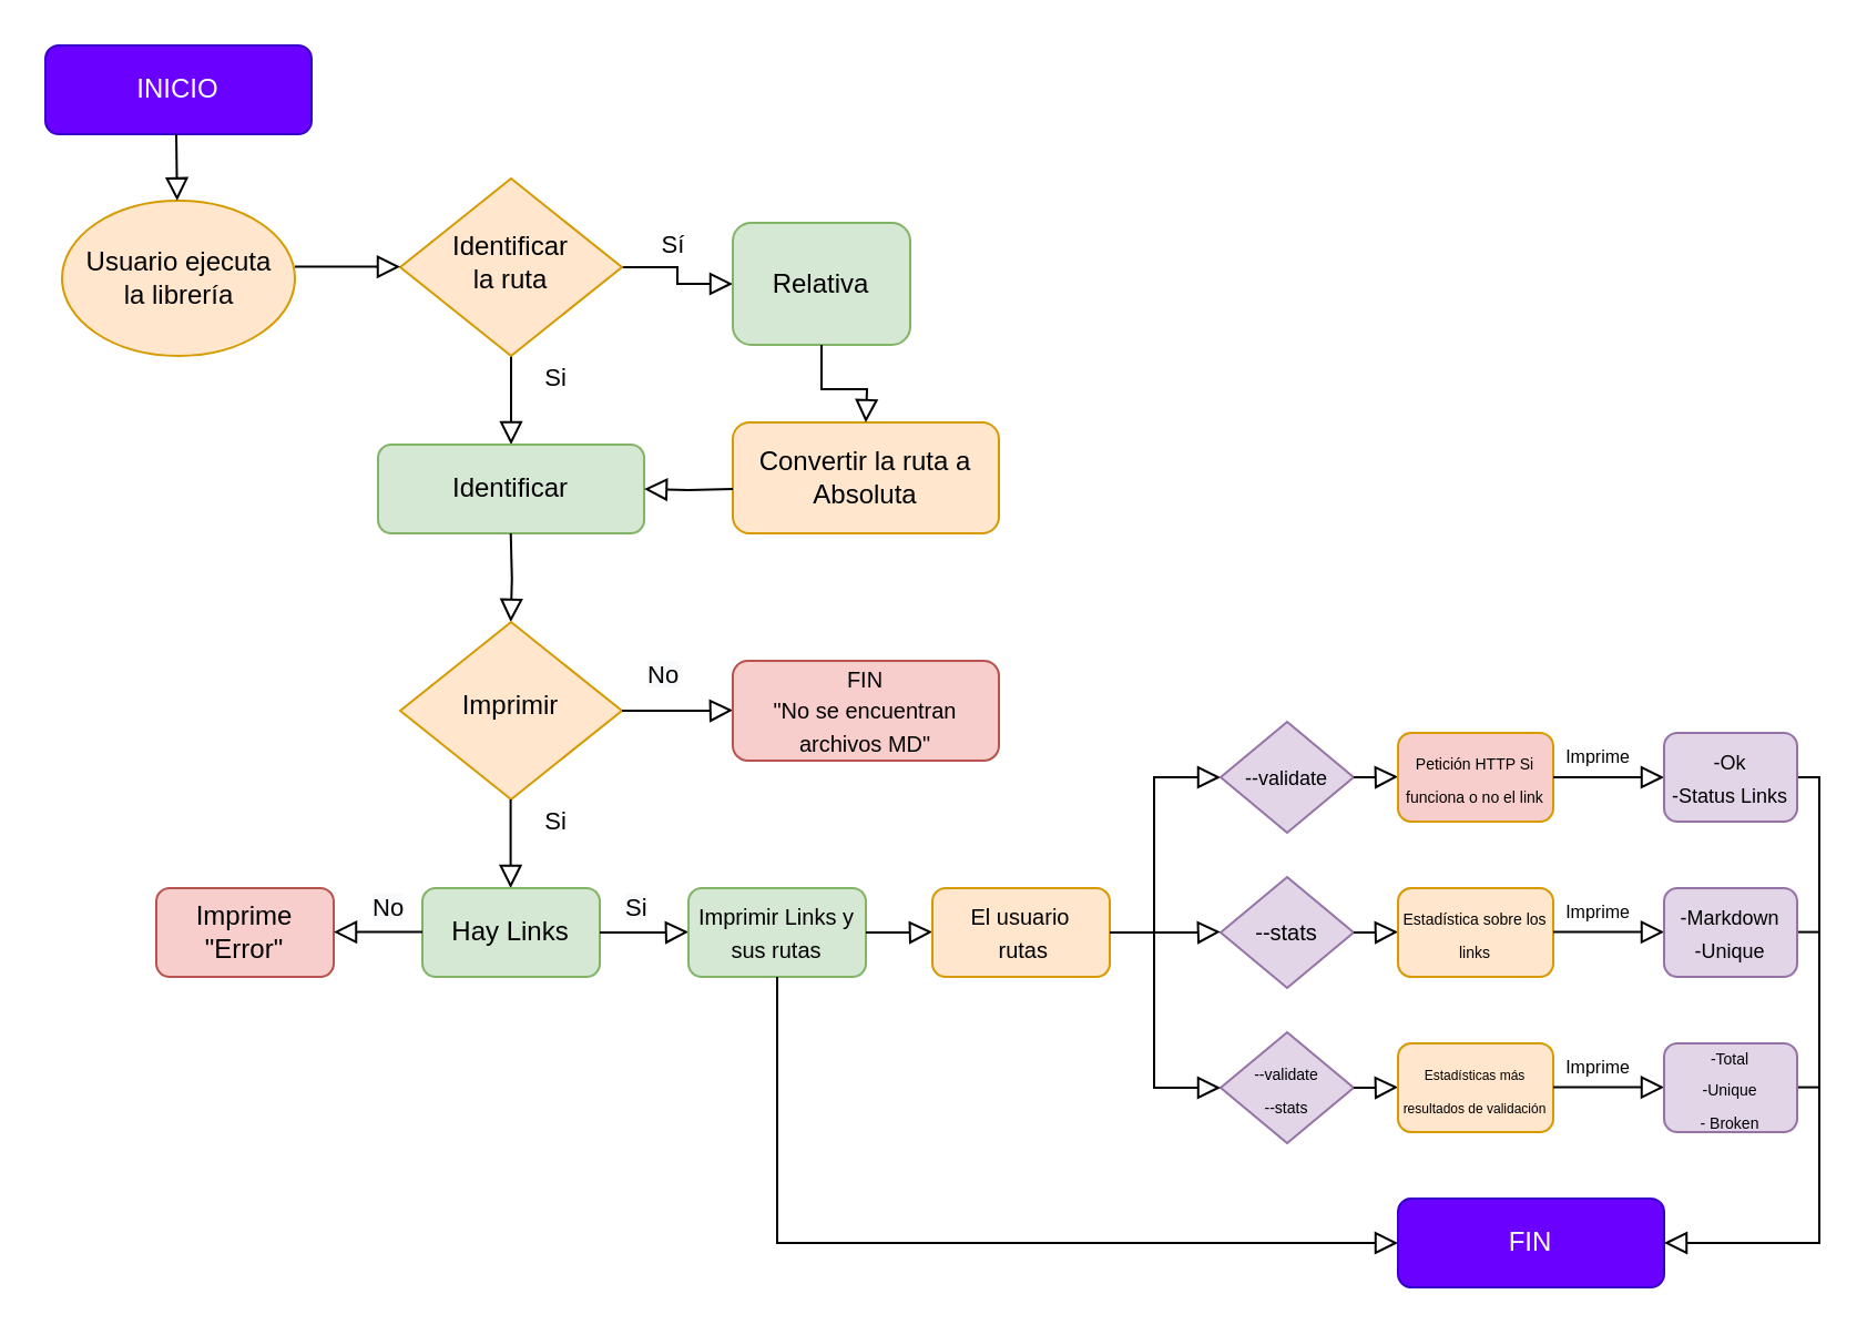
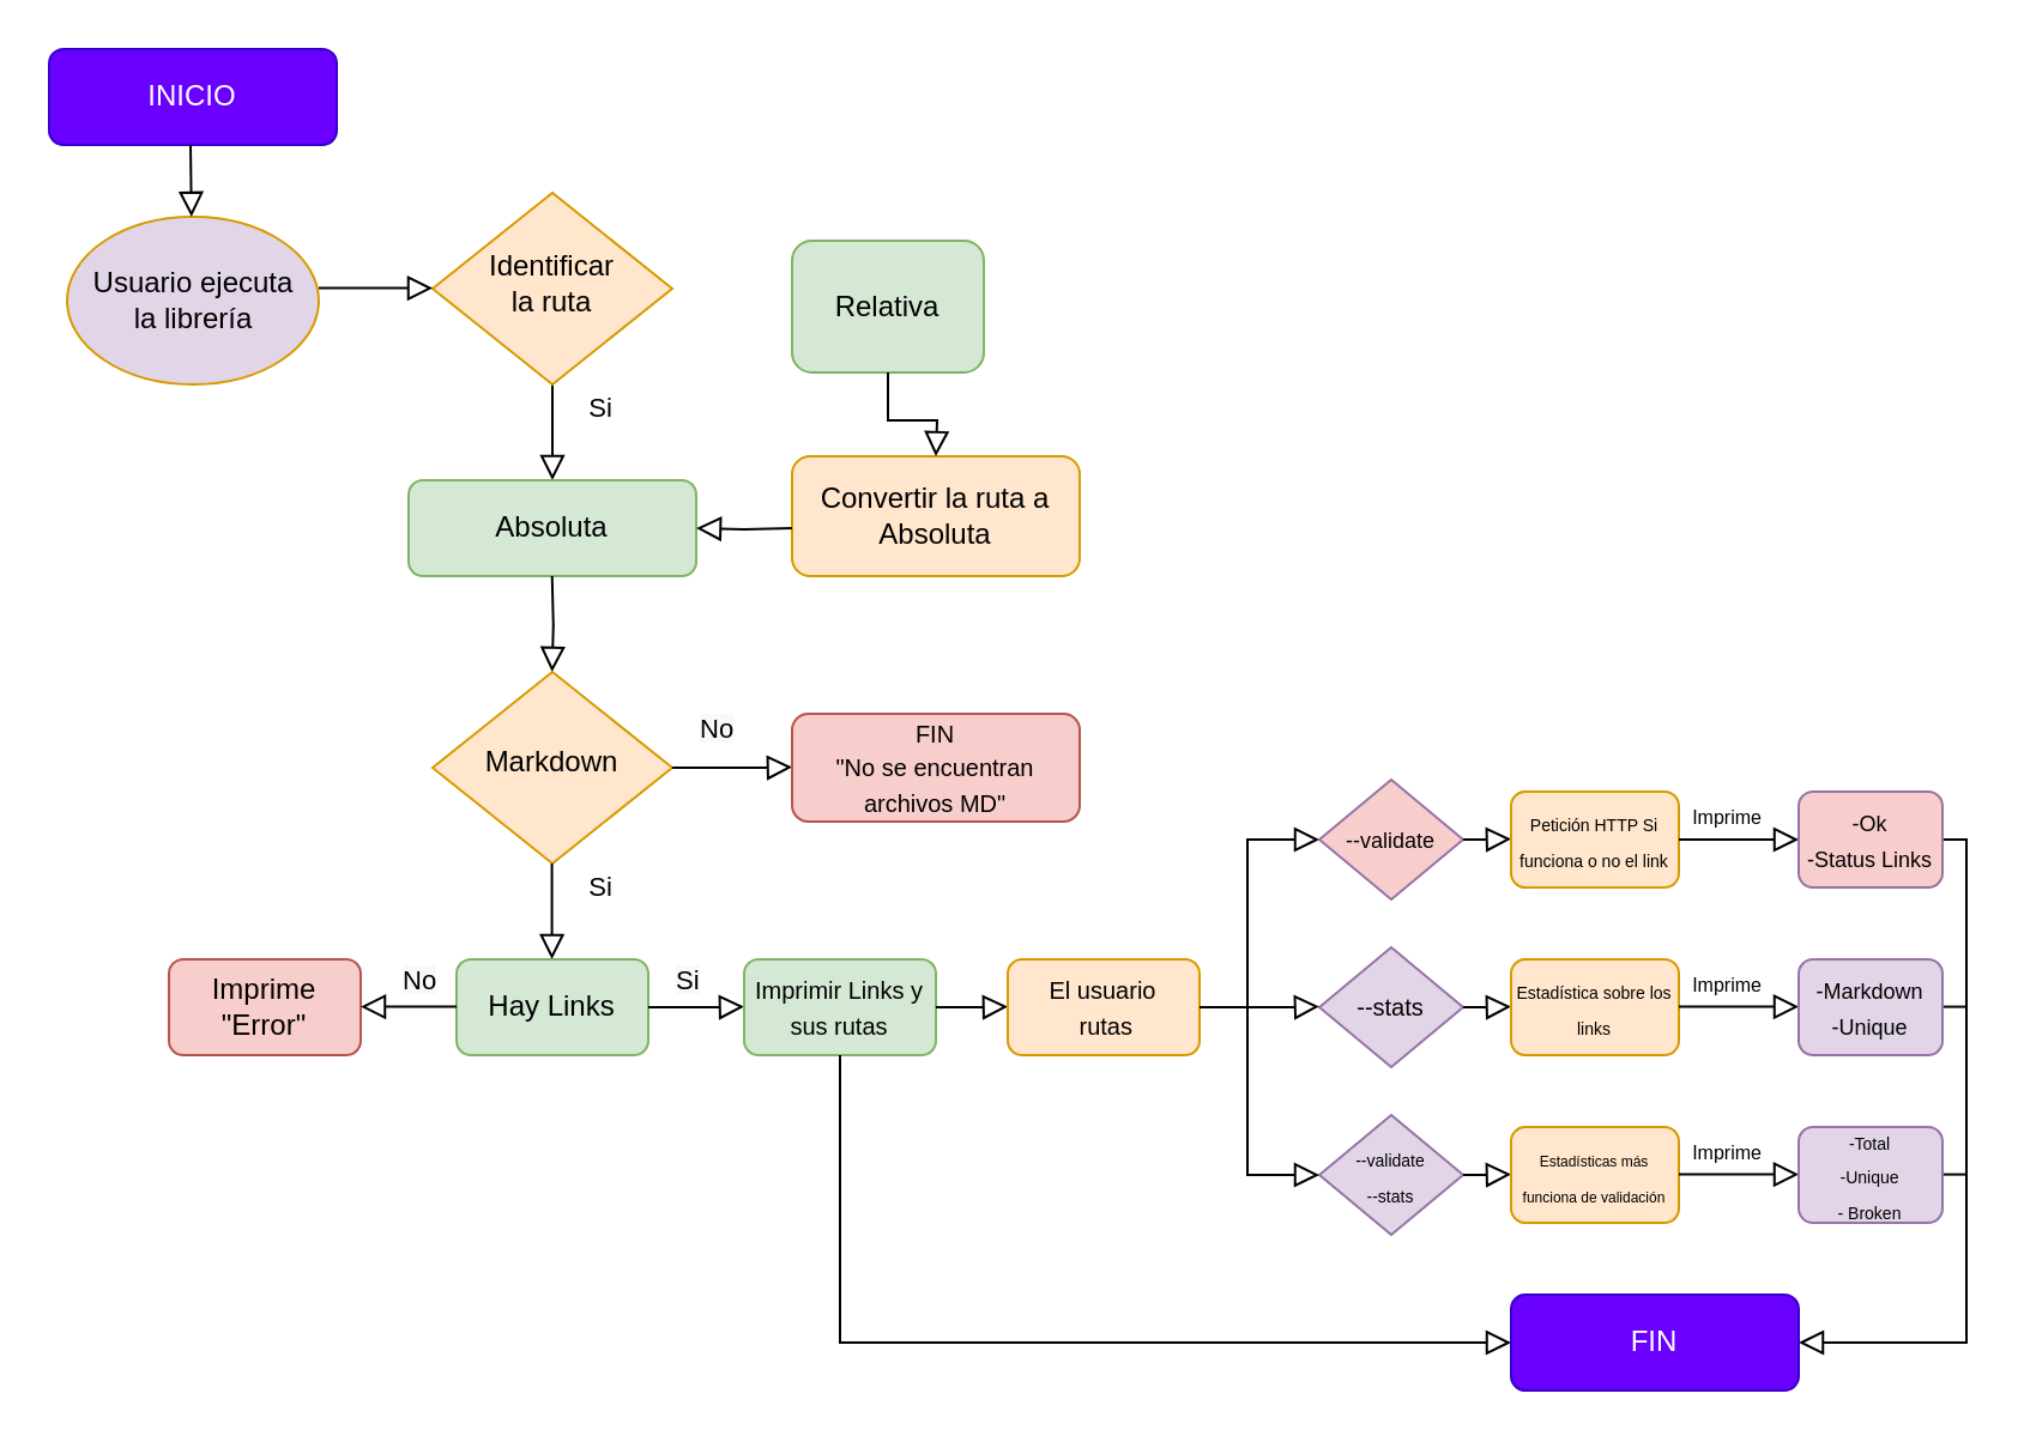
- <mxCell id="4" value="Sí" style="edgeStyle=orthogonalEdgeStyle;rounded=0;html=1;jettySize=auto;orthogonalLoop=1;fontSize=11;endArrow=block;endFill=0;endSize=8;strokeWidth=1;shadow=0;labelBackgroundColor=none;" parent="1" source="5" target="6" edge="1"><mxGeometry x="-0.2" y="10" relative="1" as="geometry"><mxPoint as="offset" /></mxGeometry></mxCell>
- <mxCell id="8" value="Usuario ejecuta&lt;br&gt;la librería" style="ellipse;whiteSpace=wrap;html=1;fillColor=#ffe6cc;strokeColor=#d79b00;" parent="1" vertex="1"><mxGeometry x="27.5" y="90" width="105" height="70" as="geometry" /></mxCell>
+ <mxCell id="8" value="Usuario ejecuta&lt;br&gt;la librería" style="ellipse;whiteSpace=wrap;html=1;fillColor=#e1d5e7;strokeColor=#d79b00;" parent="1" vertex="1"><mxGeometry x="27.5" y="90" width="105" height="70" as="geometry" /></mxCell>
- <mxCell id="7" value="Identificar" style="rounded=1;whiteSpace=wrap;html=1;fontSize=12;glass=0;strokeWidth=1;shadow=0;fillColor=#d5e8d4;strokeColor=#82b366;" parent="1" vertex="1"><mxGeometry x="170" y="200" width="120" height="40" as="geometry" /></mxCell>
+ <mxCell id="7" value="Absoluta" style="rounded=1;whiteSpace=wrap;html=1;fontSize=12;glass=0;strokeWidth=1;shadow=0;fillColor=#d5e8d4;strokeColor=#82b366;" parent="1" vertex="1"><mxGeometry x="170" y="200" width="120" height="40" as="geometry" /></mxCell>
- <mxCell id="14" value="Imprimir" style="rhombus;whiteSpace=wrap;html=1;shadow=0;fontFamily=Helvetica;fontSize=12;align=center;strokeWidth=1;spacing=6;spacingTop=-4;fillColor=#ffe6cc;strokeColor=#d79b00;" parent="1" vertex="1"><mxGeometry x="180" y="280" width="100" height="80" as="geometry" /></mxCell>
+ <mxCell id="14" value="Markdown" style="rhombus;whiteSpace=wrap;html=1;shadow=0;fontFamily=Helvetica;fontSize=12;align=center;strokeWidth=1;spacing=6;spacingTop=-4;fillColor=#ffe6cc;strokeColor=#d79b00;" parent="1" vertex="1"><mxGeometry x="180" y="280" width="100" height="80" as="geometry" /></mxCell>
- <mxCell id="30" value="&lt;font style=&quot;font-size: 9px&quot;&gt;--validate&lt;/font&gt;" style="rhombus;whiteSpace=wrap;html=1;fillColor=#e1d5e7;strokeColor=#9673a6;" parent="1" vertex="1"><mxGeometry x="550" y="325" width="60" height="50" as="geometry" /></mxCell>
+ <mxCell id="30" value="&lt;font style=&quot;font-size: 9px&quot;&gt;--validate&lt;/font&gt;" style="rhombus;whiteSpace=wrap;html=1;fillColor=#f8cecc;strokeColor=#9673a6;" parent="1" vertex="1"><mxGeometry x="550" y="325" width="60" height="50" as="geometry" /></mxCell>
- <mxCell id="37" value="&lt;span style=&quot;font-size: 7px ; line-height: 90%&quot;&gt;Petición HTTP Si funciona o no el link&lt;/span&gt;" style="rounded=1;whiteSpace=wrap;html=1;fontSize=12;glass=0;strokeWidth=1;shadow=0;fillColor=#f8cecc;strokeColor=#d79b00;" parent="1" vertex="1"><mxGeometry x="630" y="330" width="70" height="40" as="geometry" /></mxCell>
+ <mxCell id="37" value="&lt;span style=&quot;font-size: 7px ; line-height: 90%&quot;&gt;Petición HTTP Si funciona o no el link&lt;/span&gt;" style="rounded=1;whiteSpace=wrap;html=1;fontSize=12;glass=0;strokeWidth=1;shadow=0;fillColor=#ffe6cc;strokeColor=#d79b00;" parent="1" vertex="1"><mxGeometry x="630" y="330" width="70" height="40" as="geometry" /></mxCell>
- <mxCell id="49" value="&lt;font style=&quot;font-size: 9px&quot;&gt;-Ok&lt;br&gt;-Status Links&lt;/font&gt;" style="rounded=1;whiteSpace=wrap;html=1;fillColor=#e1d5e7;strokeColor=#9673a6;" parent="1" vertex="1"><mxGeometry x="750" y="330" width="60" height="40" as="geometry" /></mxCell>
+ <mxCell id="49" value="&lt;font style=&quot;font-size: 9px&quot;&gt;-Ok&lt;br&gt;-Status Links&lt;/font&gt;" style="rounded=1;whiteSpace=wrap;html=1;fillColor=#f8cecc;strokeColor=#9673a6;" parent="1" vertex="1"><mxGeometry x="750" y="330" width="60" height="40" as="geometry" /></mxCell>
- <mxCell id="40" value="&lt;font style=&quot;font-size: 6px&quot;&gt;Estadísticas más resultados de validación&lt;/font&gt;" style="rounded=1;whiteSpace=wrap;html=1;fontSize=12;glass=0;strokeWidth=1;shadow=0;fillColor=#ffe6cc;strokeColor=#d79b00;" parent="1" vertex="1"><mxGeometry x="630" y="470" width="70" height="40" as="geometry" /></mxCell>
+ <mxCell id="40" value="&lt;font style=&quot;font-size: 6px&quot;&gt;Estadísticas más funciona de validación&lt;/font&gt;" style="rounded=1;whiteSpace=wrap;html=1;fontSize=12;glass=0;strokeWidth=1;shadow=0;fillColor=#ffe6cc;strokeColor=#d79b00;" parent="1" vertex="1"><mxGeometry x="630" y="470" width="70" height="40" as="geometry" /></mxCell>
